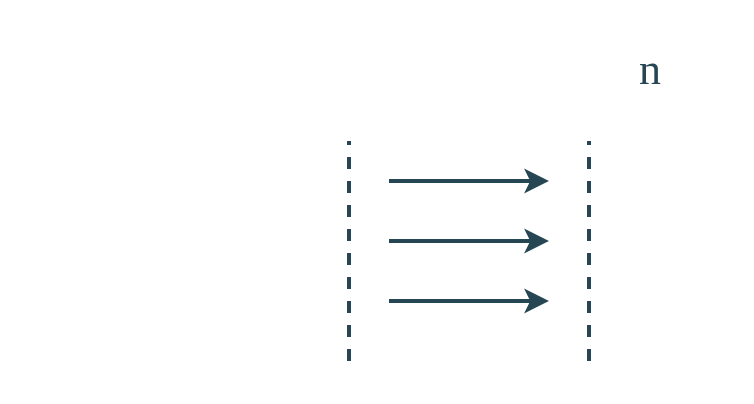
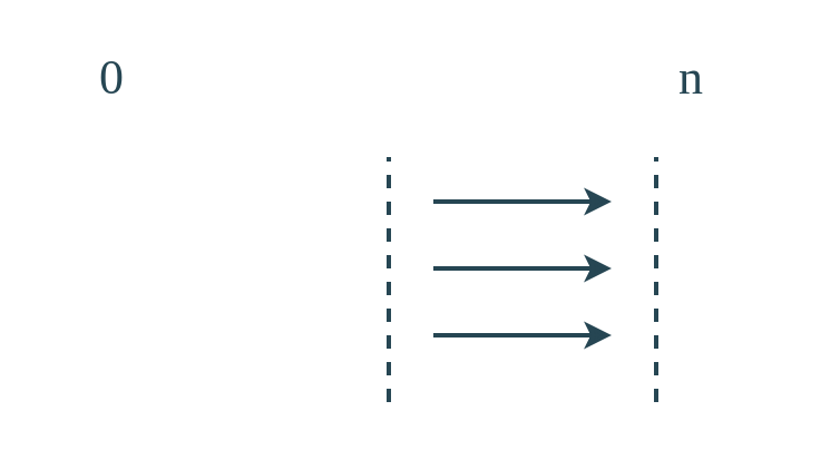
+ <mxCell id="2" value="0" style="text;html=1;align=center;verticalAlign=middle;whiteSpace=wrap;rounded=0;fontFamily=Ubuntu;fontSize=22;fontColor=#264653;fontStyle=0;" vertex="1" parent="1"><mxGeometry x="20" y="20" width="60" height="30" as="geometry" /></mxCell>
- <mxCell id="3" value="n" style="text;html=1;align=center;verticalAlign=middle;whiteSpace=wrap;rounded=0;fontFamily=Ubuntu;fontSize=22;fontColor=#264653;fontStyle=0;" vertex="1" parent="1"><mxGeometry x="295" y="20" width="60" height="30" as="geometry" /></mxCell>
+ <mxCell id="3" value="n" style="text;html=1;align=center;verticalAlign=middle;whiteSpace=wrap;rounded=0;fontFamily=Ubuntu;fontSize=22;fontColor=#264653;fontStyle=0;" vertex="1" parent="1"><mxGeometry x="280" y="20" width="60" height="30" as="geometry" /></mxCell>
